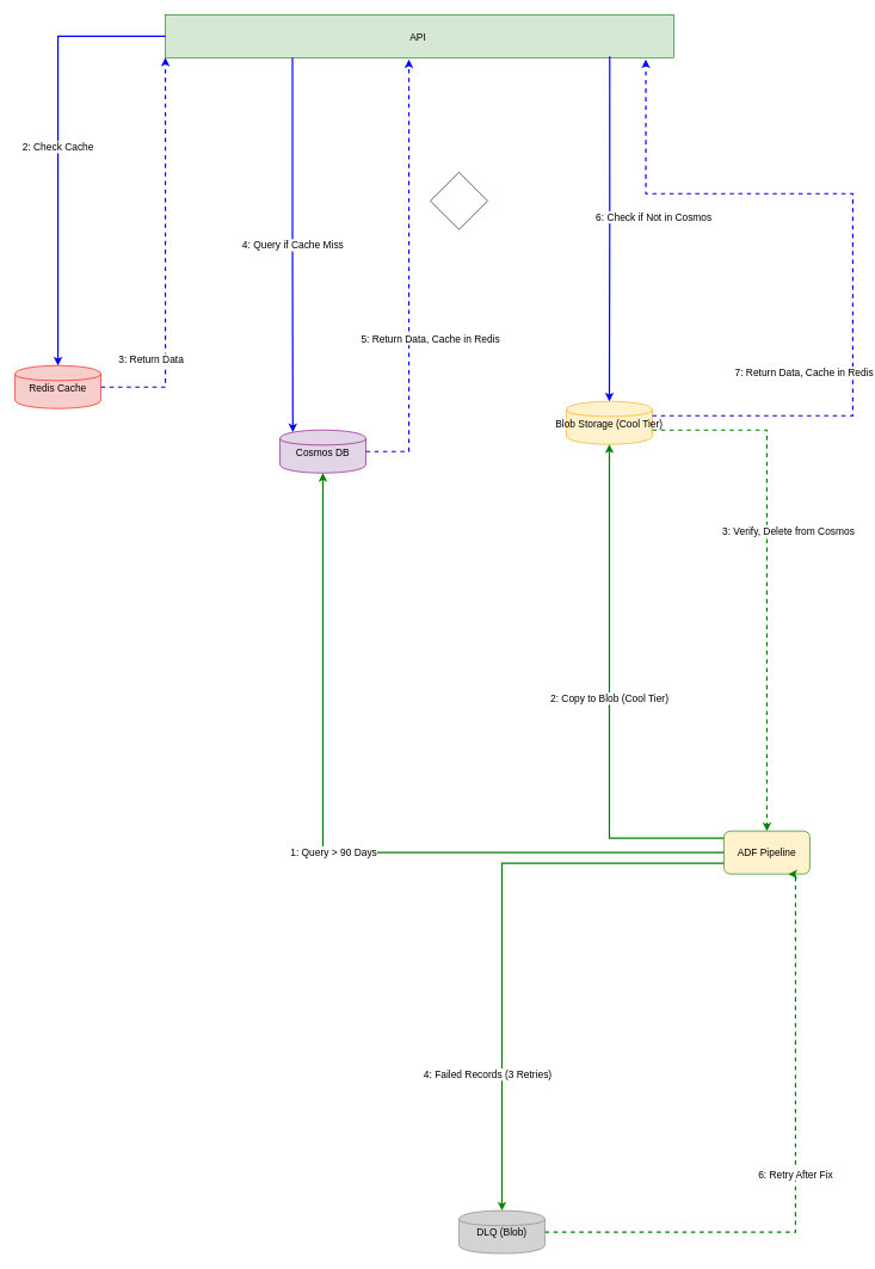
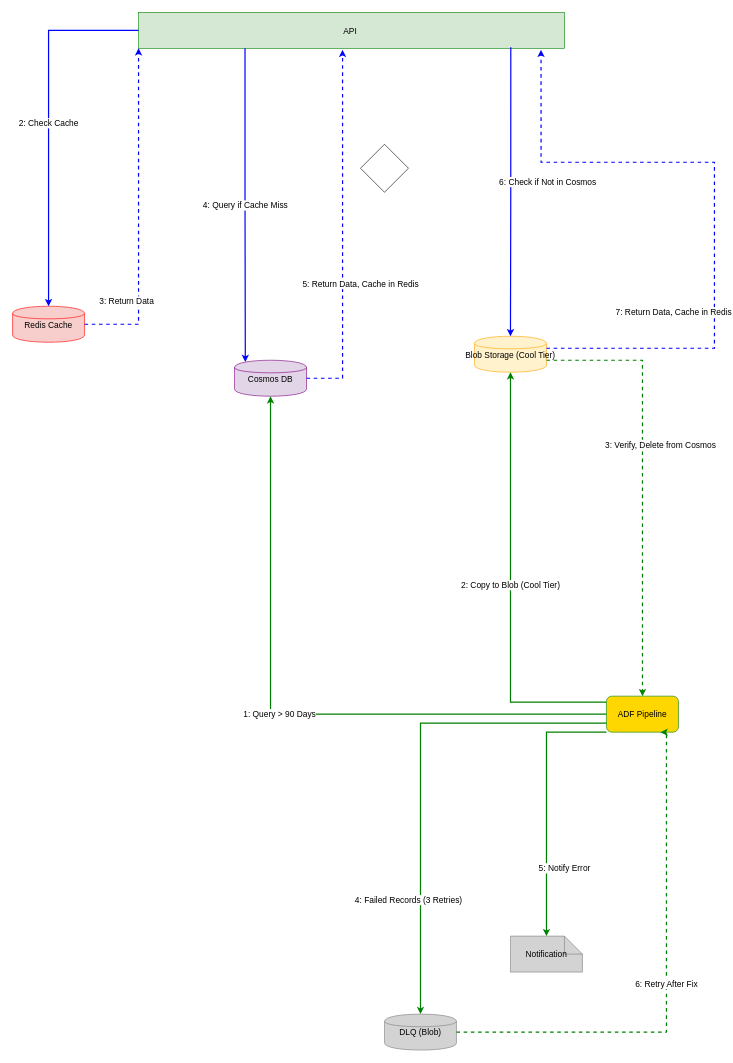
- <mxCell id="21" value="ADF Pipeline" style="rounded=1;fillColor=#fff2cc;strokeColor=#008000;fontColor=#000000;fontSize=14;" vertex="1" parent="1"><mxGeometry x="1010" y="1160" width="120" height="60" as="geometry" /></mxCell>
+ <mxCell id="21" value="ADF Pipeline" style="rounded=1;fillColor=#FFD700;strokeColor=#008000;fontColor=#000000;fontSize=14;" vertex="1" parent="1"><mxGeometry x="1010" y="1160" width="120" height="60" as="geometry" /></mxCell>
+ <mxCell id="34" value="5: Notify Error" style="edgeStyle=orthogonalEdgeStyle;rounded=0;html=1;strokeColor=#008000;strokeWidth=2;fontSize=14;exitX=0;exitY=1;exitDx=0;exitDy=0;" edge="1" parent="1" source="21" target="23"><mxGeometry x="0.487" y="30" relative="1" as="geometry"><Array as="points"><mxPoint x="910" y="1220" /></Array><mxPoint as="offset" /></mxGeometry></mxCell>
+ <mxCell id="23" value="Notification" style="shape=note;fillColor=#D3D3D3;strokeColor=#808080;fontColor=#000000;fontSize=14;" vertex="1" parent="1"><mxGeometry x="850" y="1560" width="120" height="60" as="geometry" /></mxCell>
